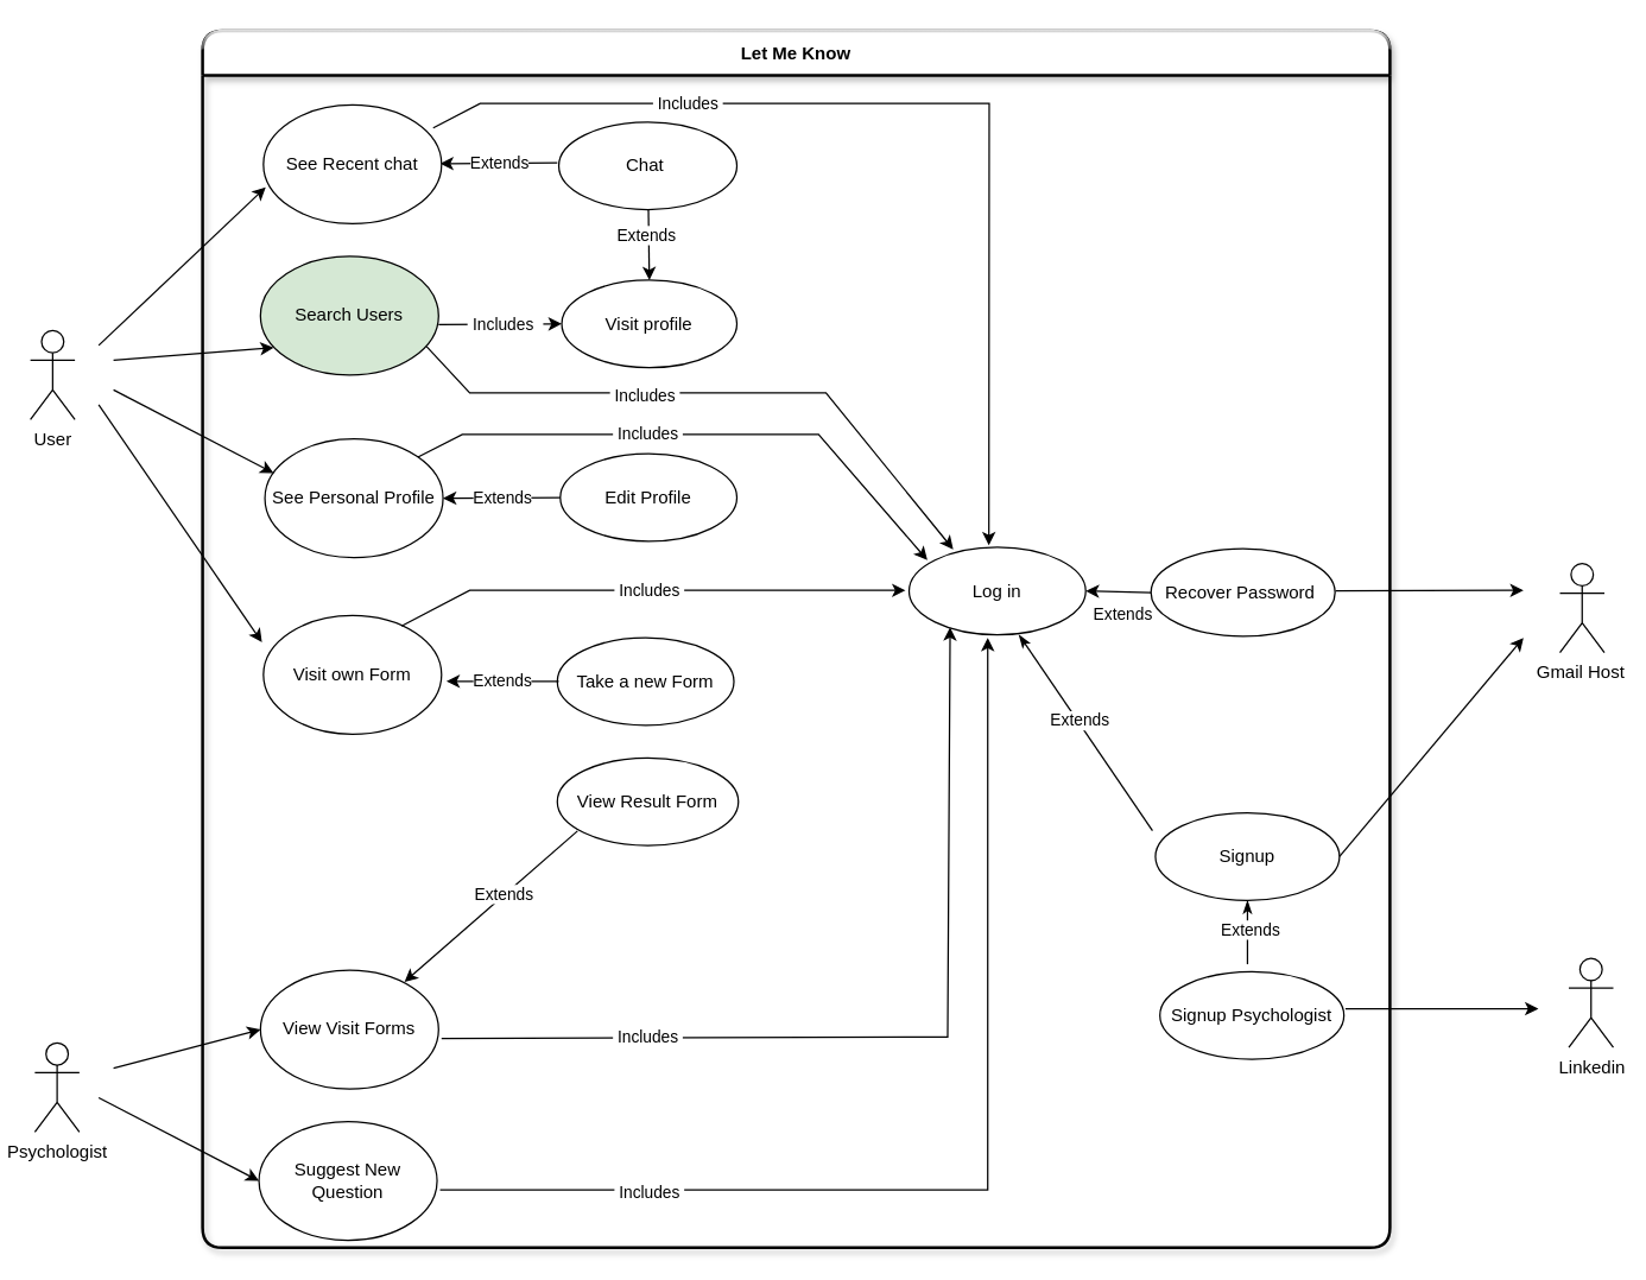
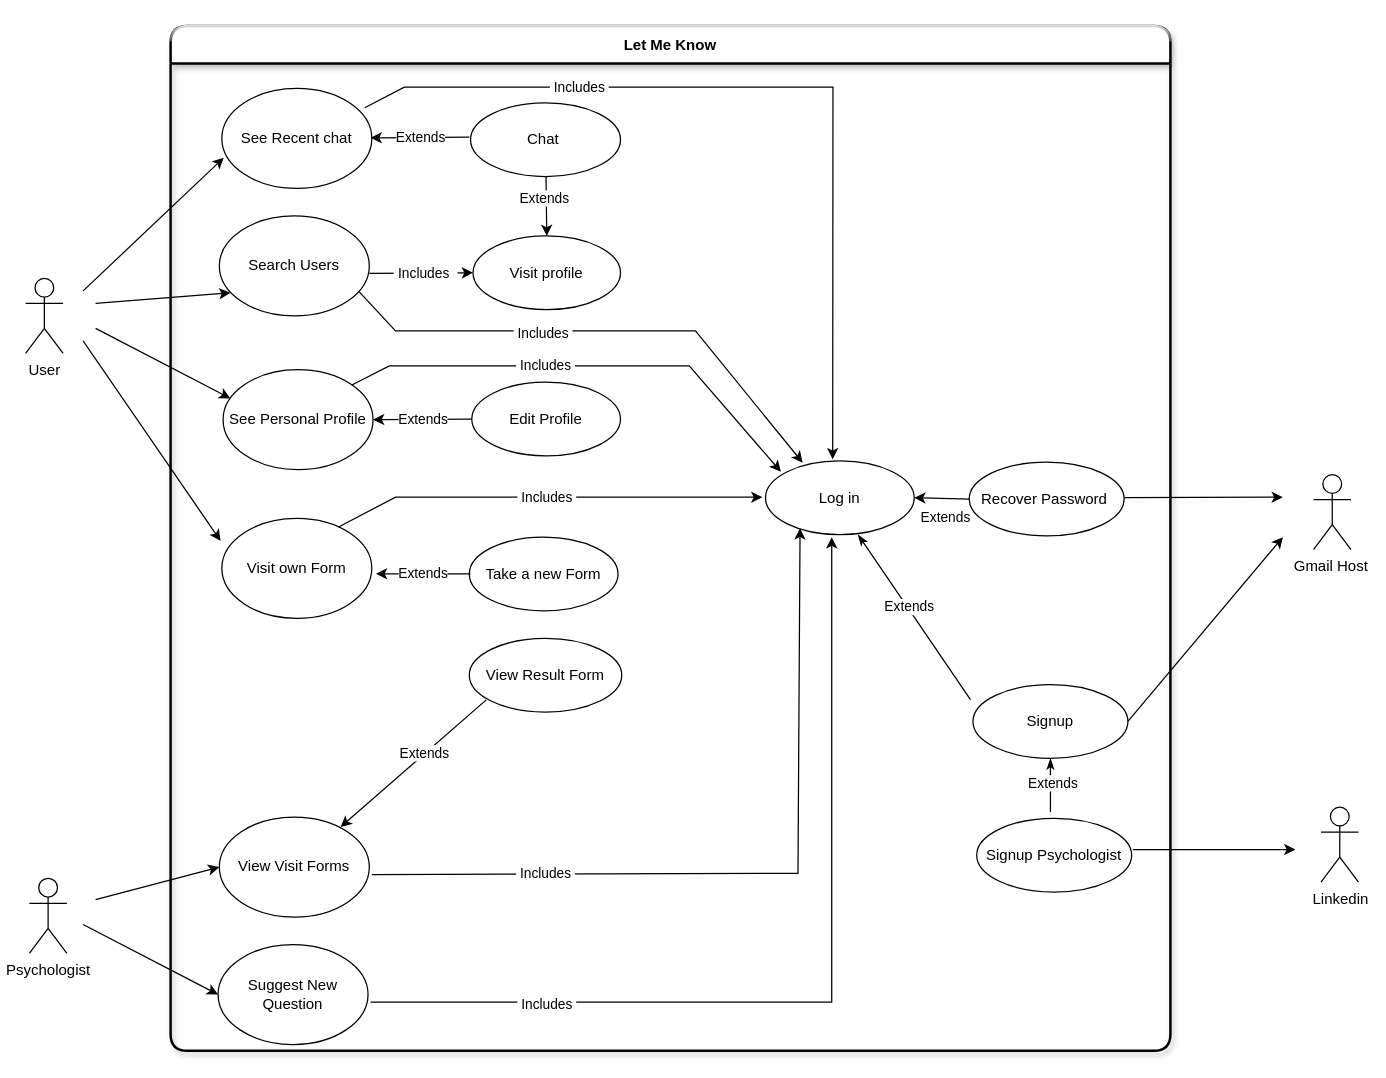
- <mxCell id="10" value="Search Users" style="ellipse;whiteSpace=wrap;html=1;fillColor=#d5e8d4;" parent="1" vertex="1"><mxGeometry x="175" y="172" width="120" height="80" as="geometry" /></mxCell>
+ <mxCell id="10" value="Search Users" style="ellipse;whiteSpace=wrap;html=1;" parent="1" vertex="1"><mxGeometry x="175" y="172" width="120" height="80" as="geometry" /></mxCell>
